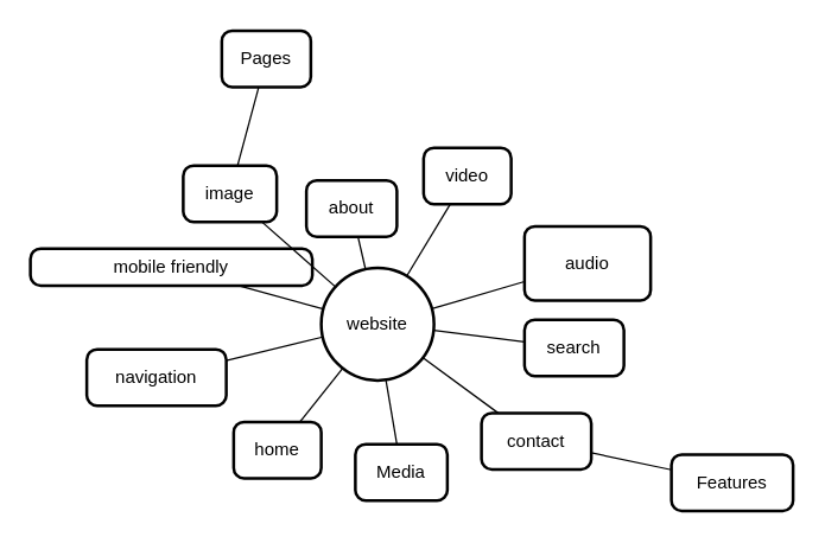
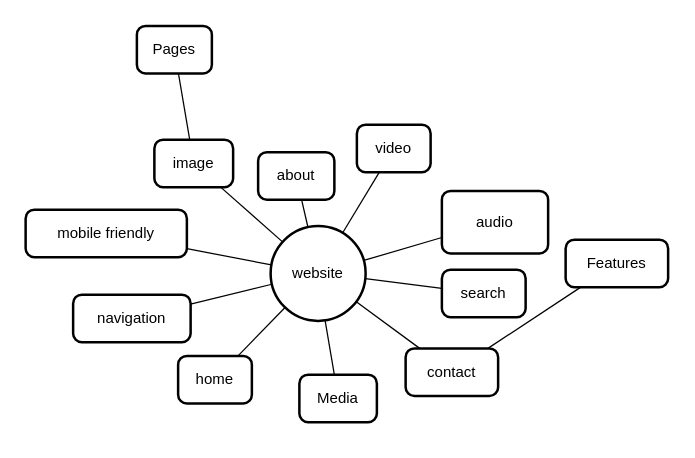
- <mxCell id="7" value="Pages   " style="rounded=1;absoluteArcSize=1;arcSize=14;whiteSpace=wrap;strokeWidth=2;" vertex="1" parent="1"><mxGeometry x="149" y="20" width="60" height="38" as="geometry" /></mxCell>
+ <mxCell id="7" value="Pages   " style="rounded=1;absoluteArcSize=1;arcSize=14;whiteSpace=wrap;strokeWidth=2;" vertex="1" parent="1"><mxGeometry x="109" y="20" width="60" height="38" as="geometry" /></mxCell>
- <mxCell id="14" value="mobile friendly" style="rounded=1;absoluteArcSize=1;arcSize=14;whiteSpace=wrap;strokeWidth=2;" vertex="1" parent="1"><mxGeometry x="20" y="167" width="190" height="25" as="geometry" /></mxCell>
+ <mxCell id="14" value="mobile friendly" style="rounded=1;absoluteArcSize=1;arcSize=14;whiteSpace=wrap;strokeWidth=2;" vertex="1" parent="1"><mxGeometry x="20" y="167" width="129" height="38" as="geometry" /></mxCell>
- <mxCell id="8" value="home" style="rounded=1;absoluteArcSize=1;arcSize=14;whiteSpace=wrap;strokeWidth=2;" vertex="1" parent="1"><mxGeometry x="157" y="284" width="59" height="38" as="geometry" /></mxCell>
+ <mxCell id="8" value="home" style="rounded=1;absoluteArcSize=1;arcSize=14;whiteSpace=wrap;strokeWidth=2;" vertex="1" parent="1"><mxGeometry x="142" y="284" width="59" height="38" as="geometry" /></mxCell>
- <mxCell id="11" value="Features   " style="rounded=1;absoluteArcSize=1;arcSize=14;whiteSpace=wrap;strokeWidth=2;" vertex="1" parent="1"><mxGeometry x="452" y="306" width="82" height="38" as="geometry" /></mxCell>
+ <mxCell id="11" value="Features   " style="rounded=1;absoluteArcSize=1;arcSize=14;whiteSpace=wrap;strokeWidth=2;" vertex="1" parent="1"><mxGeometry x="452" y="191" width="82" height="38" as="geometry" /></mxCell>
